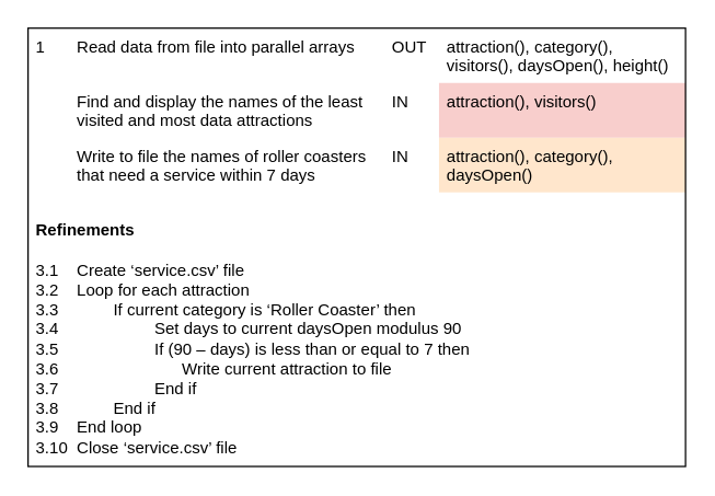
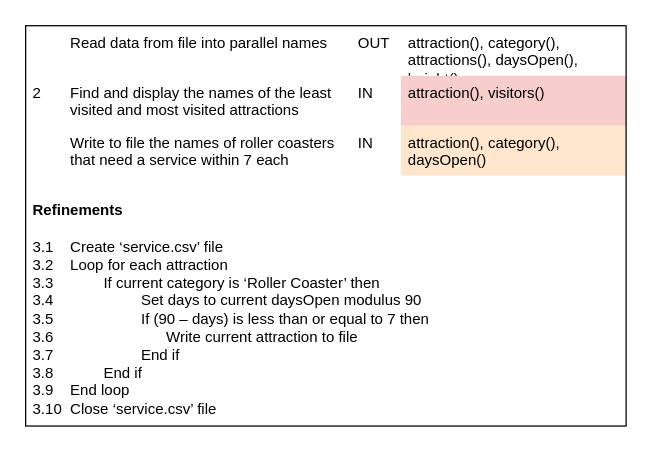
- <mxCell id="11" value="1" style="rounded=0;whiteSpace=wrap;html=1;align=left;verticalAlign=top;spacing=2;spacingLeft=4;spacingRight=4;strokeColor=none;" parent="1" vertex="1"><mxGeometry x="20" y="20" width="30" height="40" as="geometry" /></mxCell>
- <mxCell id="2" value="Read data from file into parallel arrays" style="rounded=0;whiteSpace=wrap;html=1;align=left;verticalAlign=top;spacing=2;spacingLeft=4;spacingRight=4;strokeColor=none;" parent="1" vertex="1"><mxGeometry x="50" y="20" width="230" height="40" as="geometry" /></mxCell>
+ <mxCell id="2" value="Read data from file into parallel names" style="rounded=0;whiteSpace=wrap;html=1;align=left;verticalAlign=top;spacing=2;spacingLeft=4;spacingRight=4;strokeColor=none;" parent="1" vertex="1"><mxGeometry x="50" y="20" width="230" height="40" as="geometry" /></mxCell>
- <mxCell id="4" value="attraction(), category(), visitors(), daysOpen(), height()" style="rounded=0;whiteSpace=wrap;html=1;align=left;verticalAlign=top;spacing=2;spacingLeft=4;spacingRight=4;strokeColor=none;" parent="1" vertex="1"><mxGeometry x="320" y="20" width="180" height="40" as="geometry" /></mxCell>
+ <mxCell id="4" value="attraction(), category(), attractions(), daysOpen(), height()" style="rounded=0;whiteSpace=wrap;html=1;align=left;verticalAlign=top;spacing=2;spacingLeft=4;spacingRight=4;strokeColor=none;" parent="1" vertex="1"><mxGeometry x="320" y="20" width="180" height="40" as="geometry" /></mxCell>
+ <mxCell id="12" value="2" style="rounded=0;whiteSpace=wrap;html=1;align=left;verticalAlign=top;spacing=2;spacingLeft=4;spacingRight=4;strokeColor=none;" parent="1" vertex="1"><mxGeometry x="20" y="60" width="30" height="40" as="geometry" /></mxCell>
- <mxCell id="5" value="Find and display the names of the least visited and most data attractions&amp;nbsp;" style="rounded=0;whiteSpace=wrap;html=1;align=left;verticalAlign=top;spacing=2;spacingLeft=4;spacingRight=4;strokeColor=none;" parent="1" vertex="1"><mxGeometry x="50" y="60" width="230" height="40" as="geometry" /></mxCell>
+ <mxCell id="5" value="Find and display the names of the least visited and most visited attractions&amp;nbsp;" style="rounded=0;whiteSpace=wrap;html=1;align=left;verticalAlign=top;spacing=2;spacingLeft=4;spacingRight=4;strokeColor=none;" parent="1" vertex="1"><mxGeometry x="50" y="60" width="230" height="40" as="geometry" /></mxCell>
- <mxCell id="10" value="Write to file the names of roller coasters that need a service within 7 days" style="rounded=0;whiteSpace=wrap;html=1;align=left;verticalAlign=top;spacing=2;spacingLeft=4;spacingRight=4;strokeColor=none;" parent="1" vertex="1"><mxGeometry x="50" y="100" width="230" height="40" as="geometry" /></mxCell>
+ <mxCell id="10" value="Write to file the names of roller coasters that need a service within 7 each" style="rounded=0;whiteSpace=wrap;html=1;align=left;verticalAlign=top;spacing=2;spacingLeft=4;spacingRight=4;strokeColor=none;" parent="1" vertex="1"><mxGeometry x="50" y="100" width="230" height="40" as="geometry" /></mxCell>
